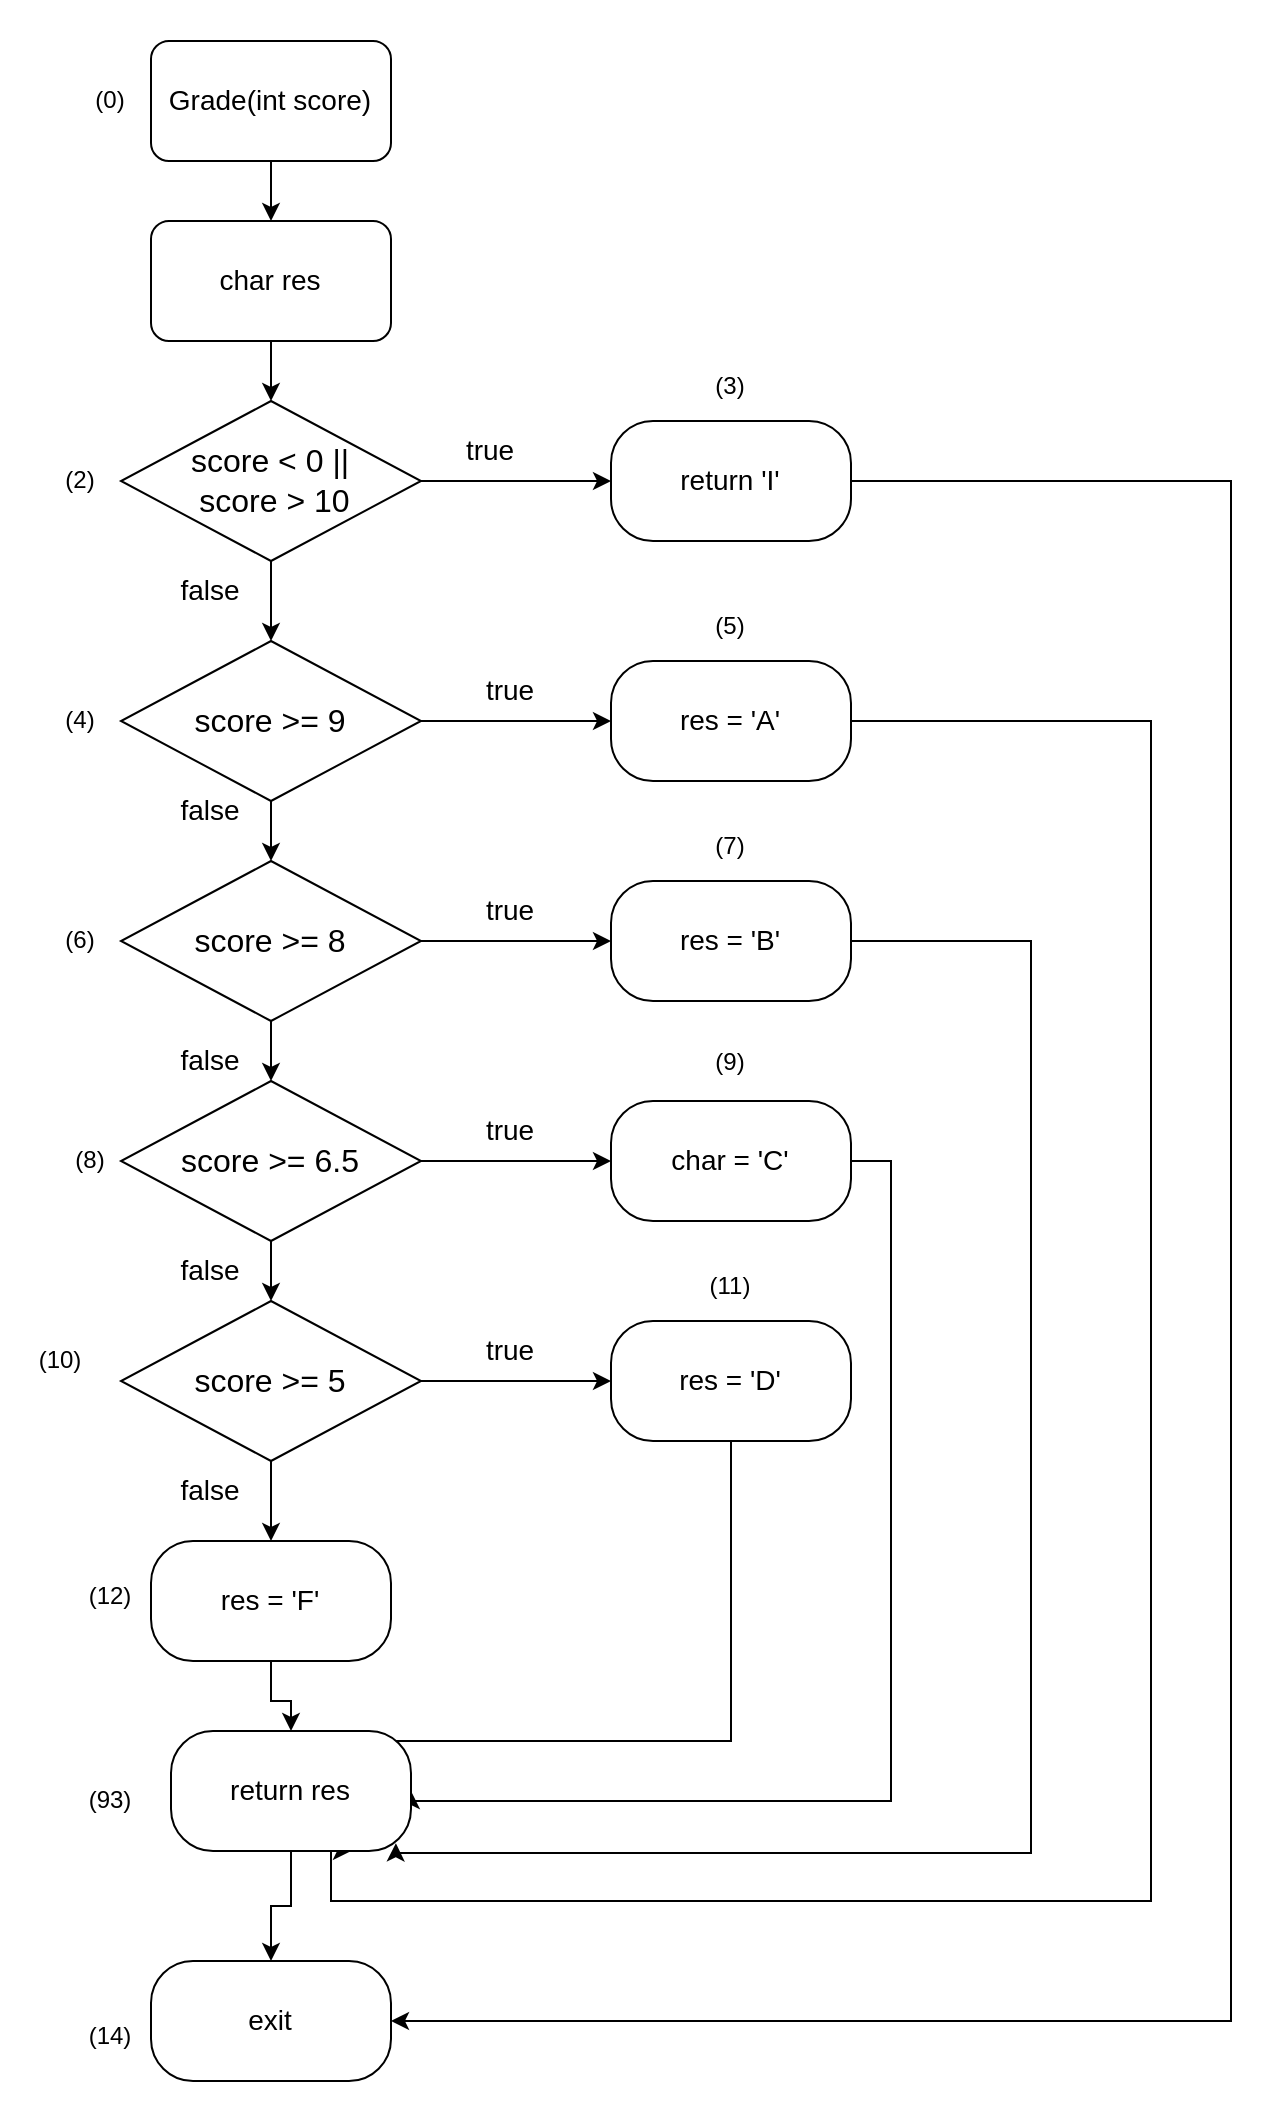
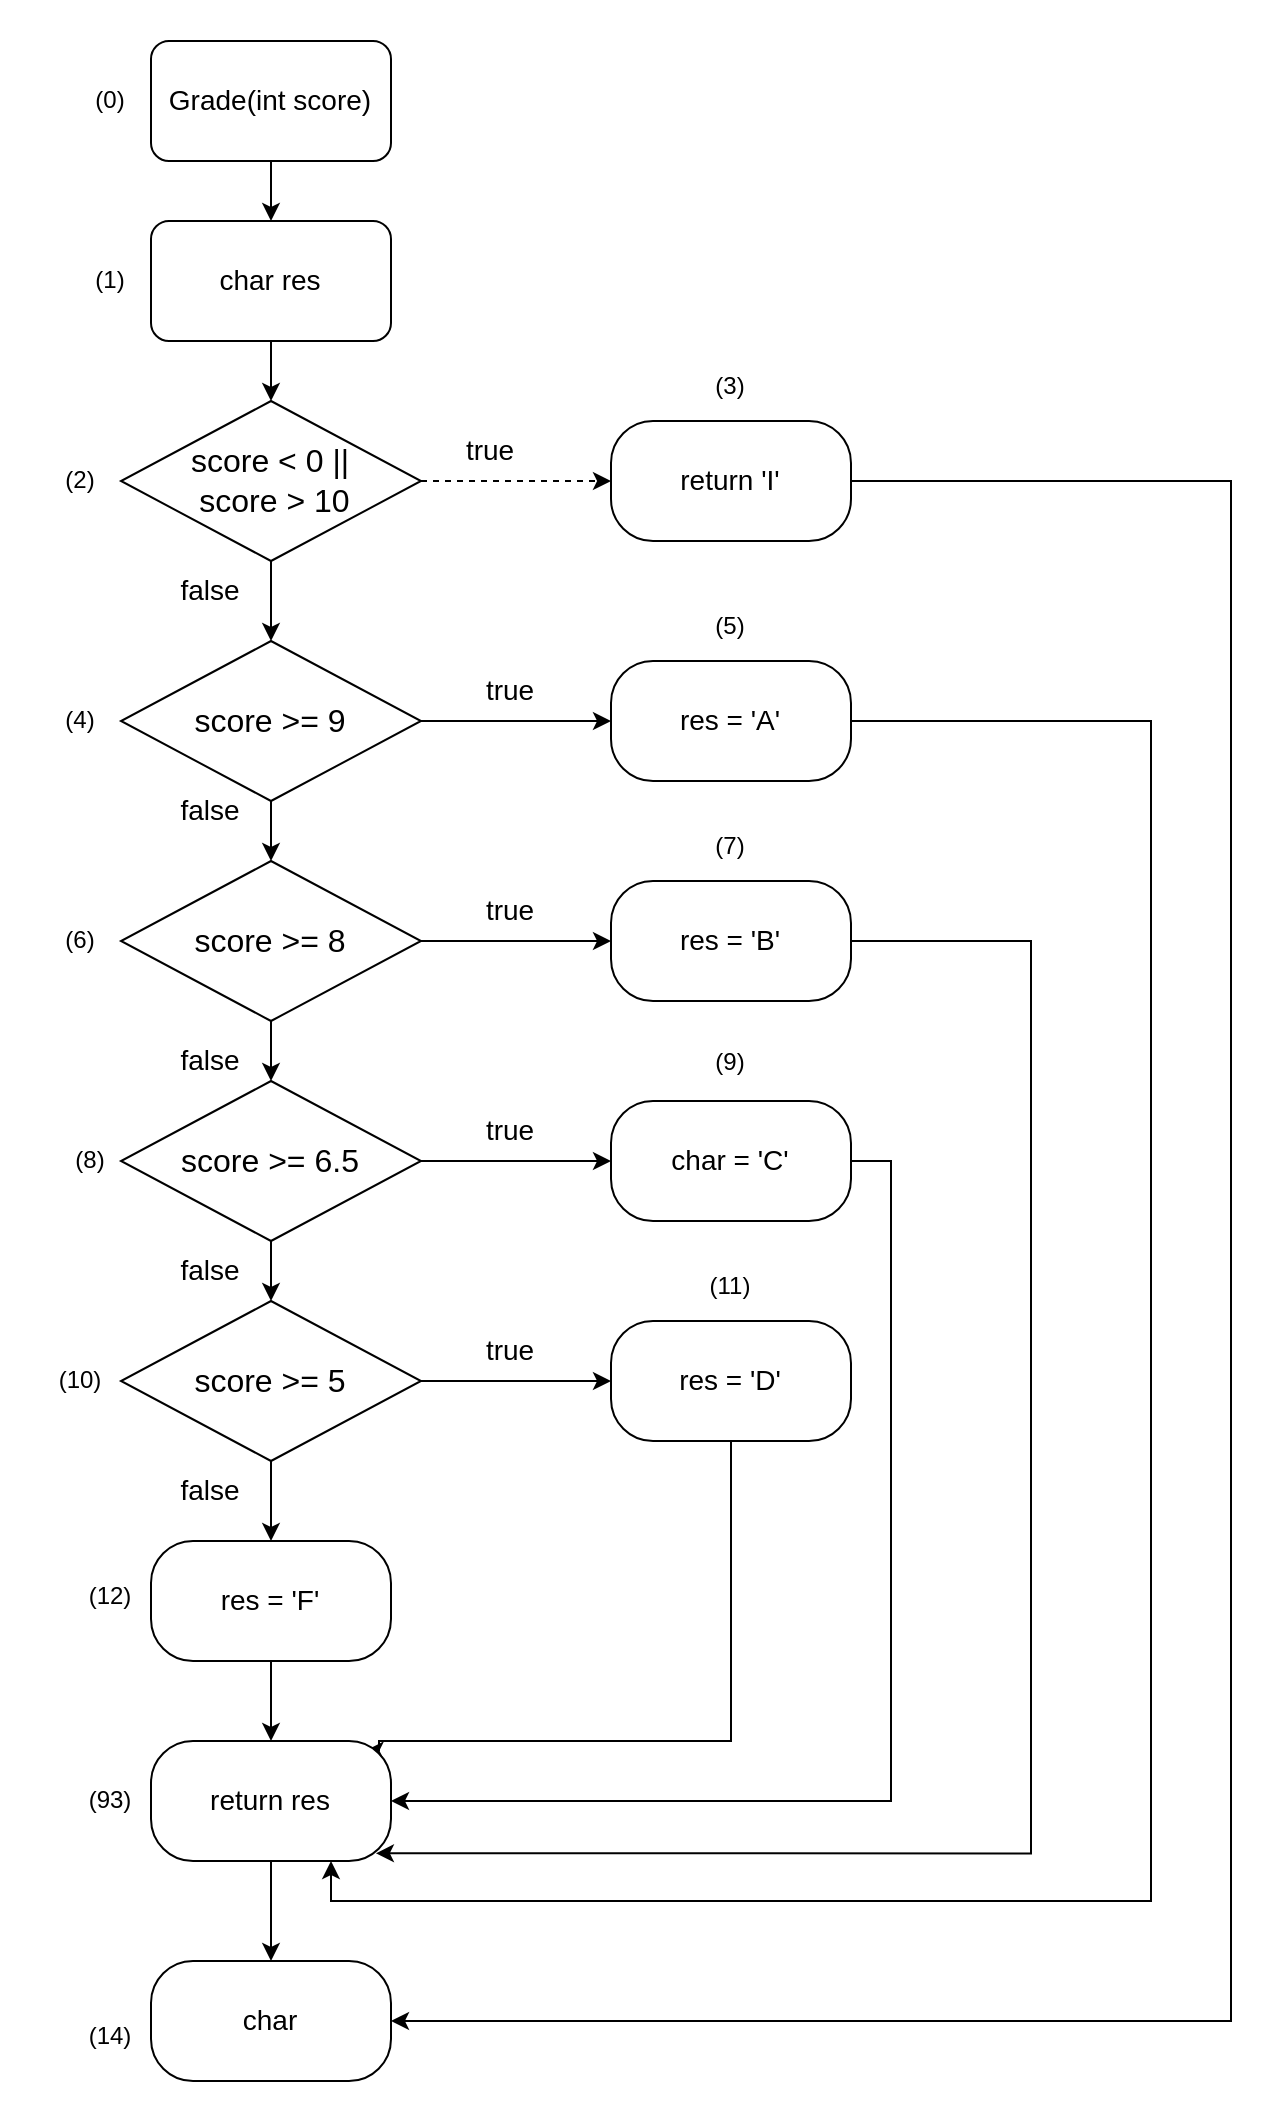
+ <mxCell id="47" value="(1)" style="text;html=1;align=center;verticalAlign=middle;whiteSpace=wrap;rounded=0;" vertex="1" parent="1"><mxGeometry x="35" y="122.5" width="40" height="35" as="geometry" /></mxCell>
- <mxCell id="6" value="" style="edgeStyle=orthogonalEdgeStyle;rounded=0;orthogonalLoop=1;jettySize=auto;html=1;" edge="1" parent="1" source="8" target="10"><mxGeometry relative="1" as="geometry" /></mxCell>
+ <mxCell id="6" value="" style="edgeStyle=orthogonalEdgeStyle;rounded=0;orthogonalLoop=1;jettySize=auto;html=1;dashed=1;" edge="1" parent="1" source="8" target="10"><mxGeometry relative="1" as="geometry" /></mxCell>
- <mxCell id="54" value="(10)" style="text;html=1;align=center;verticalAlign=middle;whiteSpace=wrap;rounded=0;" vertex="1" parent="1"><mxGeometry x="10" y="662.5" width="40" height="35" as="geometry" /></mxCell>
+ <mxCell id="54" value="(10)" style="text;html=1;align=center;verticalAlign=middle;whiteSpace=wrap;rounded=0;" vertex="1" parent="1"><mxGeometry x="20" y="672.5" width="40" height="35" as="geometry" /></mxCell>
- <mxCell id="42" value="&lt;font style=&quot;font-size: 14px;&quot;&gt;return res&lt;/font&gt;" style="whiteSpace=wrap;html=1;rounded=1;arcSize=35;" vertex="1" parent="1"><mxGeometry x="85" y="865" width="120" height="60" as="geometry" /></mxCell>
+ <mxCell id="42" value="&lt;font style=&quot;font-size: 14px;&quot;&gt;return res&lt;/font&gt;" style="whiteSpace=wrap;html=1;rounded=1;arcSize=35;" vertex="1" parent="1"><mxGeometry x="75" y="870" width="120" height="60" as="geometry" /></mxCell>
- <mxCell id="43" value="&lt;span style=&quot;font-size: 14px;&quot;&gt;exit&lt;/span&gt;" style="whiteSpace=wrap;html=1;rounded=1;arcSize=35;" vertex="1" parent="1"><mxGeometry x="75" y="980" width="120" height="60" as="geometry" /></mxCell>
+ <mxCell id="43" value="&lt;span style=&quot;font-size: 14px;&quot;&gt;char&lt;/span&gt;" style="whiteSpace=wrap;html=1;rounded=1;arcSize=35;" vertex="1" parent="1"><mxGeometry x="75" y="980" width="120" height="60" as="geometry" /></mxCell>
